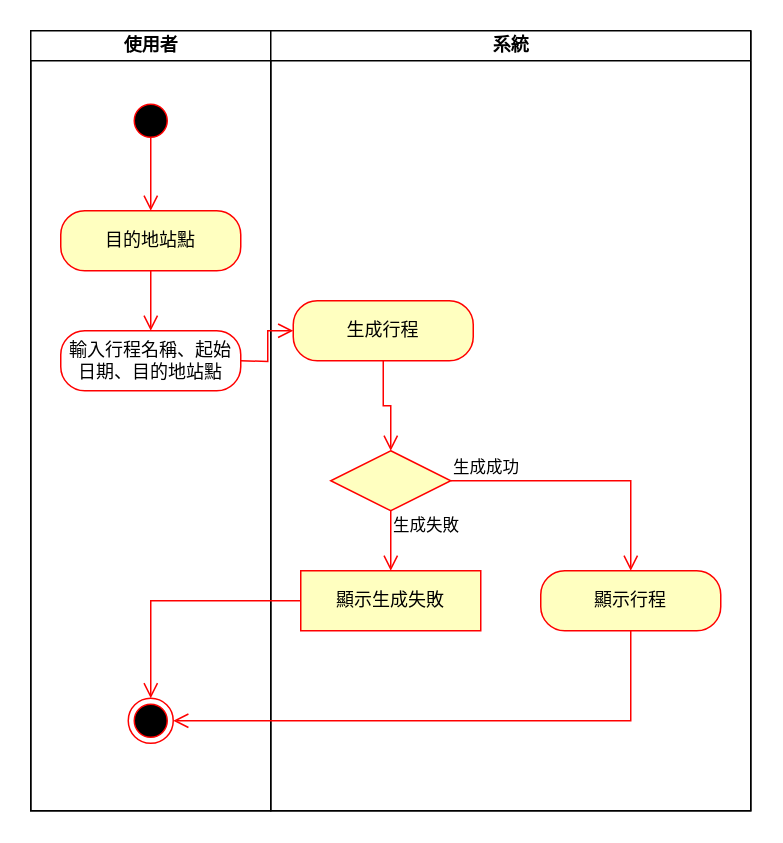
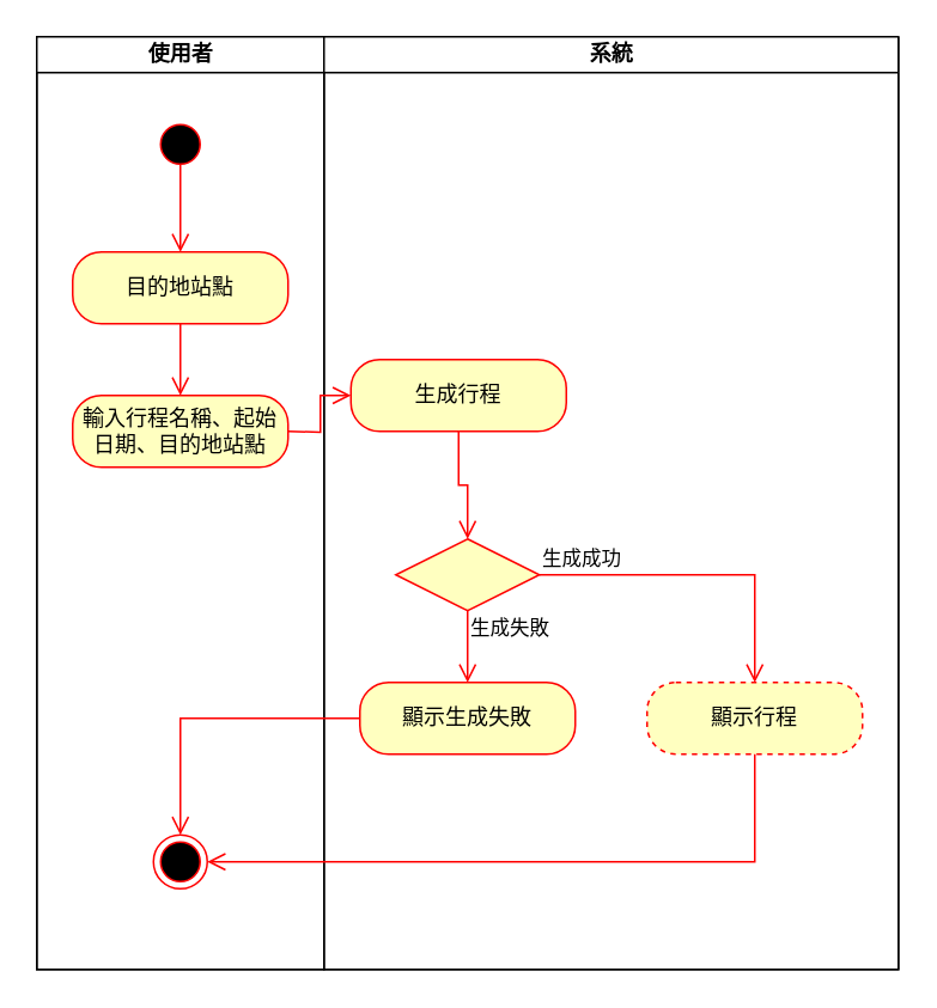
- <mxCell id="8" value="輸入行程名稱、起始日期、目的地站點" style="rounded=1;whiteSpace=wrap;html=1;arcSize=40;fontColor=#000000;fillColor=#ffffff;strokeColor=#ff0000;" parent="3" vertex="1"><mxGeometry x="20" y="200" width="120" height="40" as="geometry" /></mxCell>
+ <mxCell id="8" value="輸入行程名稱、起始日期、目的地站點" style="rounded=1;whiteSpace=wrap;html=1;arcSize=40;fontColor=#000000;fillColor=#ffffc0;strokeColor=#ff0000;" parent="3" vertex="1"><mxGeometry x="20" y="200" width="120" height="40" as="geometry" /></mxCell>
- <mxCell id="15" value="顯示生成失敗" style="whiteSpace=wrap;html=1;arcSize=40;fontColor=#000000;fillColor=#ffffc0;strokeColor=#ff0000;rounded=0;" vertex="1" parent="1"><mxGeometry x="200" y="380" width="120" height="40" as="geometry" /></mxCell>
+ <mxCell id="15" value="顯示生成失敗" style="rounded=1;whiteSpace=wrap;html=1;arcSize=40;fontColor=#000000;fillColor=#ffffc0;strokeColor=#ff0000;" vertex="1" parent="1"><mxGeometry x="200" y="380" width="120" height="40" as="geometry" /></mxCell>
- <mxCell id="14" value="顯示&lt;span style=&quot;background-color: transparent; color: light-dark(rgb(0, 0, 0), rgb(237, 237, 237));&quot;&gt;行程&lt;/span&gt;" style="rounded=1;whiteSpace=wrap;html=1;arcSize=40;fontColor=#000000;fillColor=#ffffc0;strokeColor=#ff0000;" vertex="1" parent="1"><mxGeometry x="360" y="380" width="120" height="40" as="geometry" /></mxCell>
+ <mxCell id="14" value="顯示&lt;span style=&quot;background-color: transparent; color: light-dark(rgb(0, 0, 0), rgb(237, 237, 237));&quot;&gt;行程&lt;/span&gt;" style="rounded=1;whiteSpace=wrap;html=1;arcSize=40;fontColor=#000000;fillColor=#ffffc0;strokeColor=#ff0000;dashed=1;" vertex="1" parent="1"><mxGeometry x="360" y="380" width="120" height="40" as="geometry" /></mxCell>
